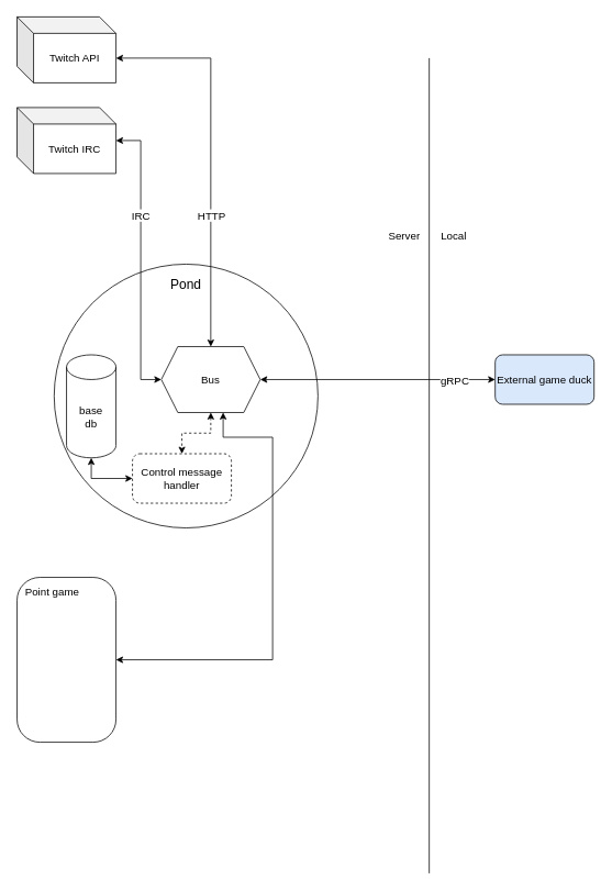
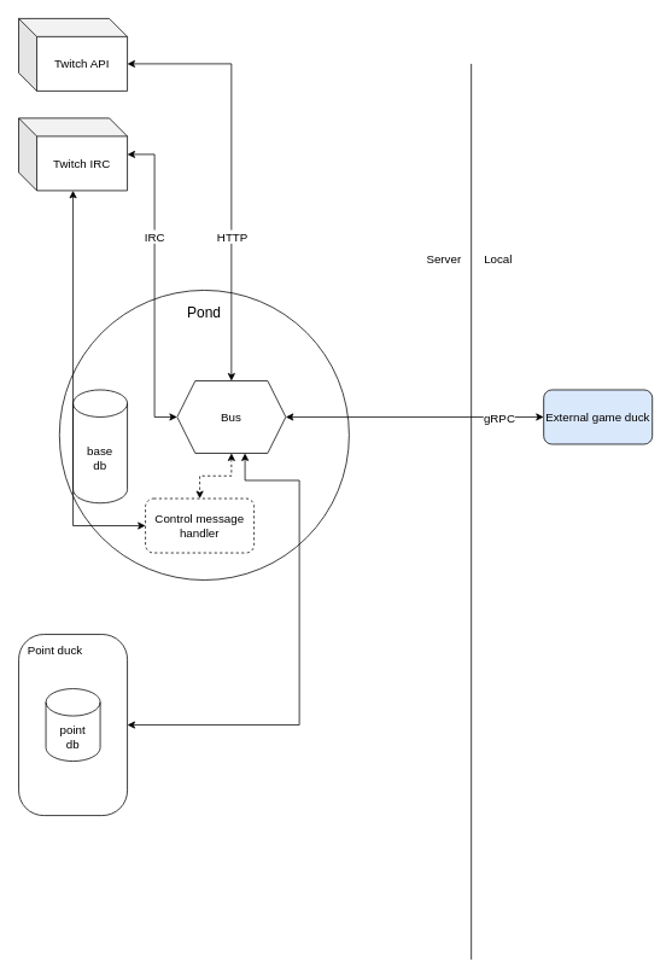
- <mxCell id="22" style="edgeStyle=orthogonalEdgeStyle;rounded=0;orthogonalLoop=1;jettySize=auto;html=1;exitX=0;exitY=0.5;exitDx=0;exitDy=0;entryX=0.5;entryY=1;entryDx=0;entryDy=0;entryPerimeter=0;fontSize=13;startArrow=classic;startFill=1;" parent="1" source="23" target="8" edge="1"><mxGeometry relative="1" as="geometry" /></mxCell>
+ <mxCell id="22" style="edgeStyle=orthogonalEdgeStyle;rounded=0;orthogonalLoop=1;jettySize=auto;html=1;exitX=0;exitY=0.5;exitDx=0;exitDy=0;fontSize=13;startArrow=classic;startFill=1;" parent="1" source="23" target="11" edge="1"><mxGeometry relative="1" as="geometry" /></mxCell>
- <mxCell id="5" value="&lt;div&gt;Point game&lt;br&gt;&lt;/div&gt;" style="rounded=1;whiteSpace=wrap;html=1;fontSize=13;arcSize=23;align=left;horizontal=1;verticalAlign=top;spacingTop=3;spacingLeft=8;" parent="1" vertex="1"><mxGeometry x="20" y="700" width="120" height="200" as="geometry" /></mxCell>
+ <mxCell id="5" value="&lt;div&gt;Point duck&lt;br&gt;&lt;/div&gt;" style="rounded=1;whiteSpace=wrap;html=1;fontSize=13;arcSize=23;align=left;horizontal=1;verticalAlign=top;spacingTop=3;spacingLeft=8;" parent="1" vertex="1"><mxGeometry x="20" y="700" width="120" height="200" as="geometry" /></mxCell>
+ <mxCell id="7" value="point&lt;br&gt;db" style="shape=cylinder3;whiteSpace=wrap;html=1;boundedLbl=1;backgroundOutline=1;size=15;fontSize=13;" parent="1" vertex="1"><mxGeometry x="50" y="760" width="60" height="80" as="geometry" /></mxCell>
